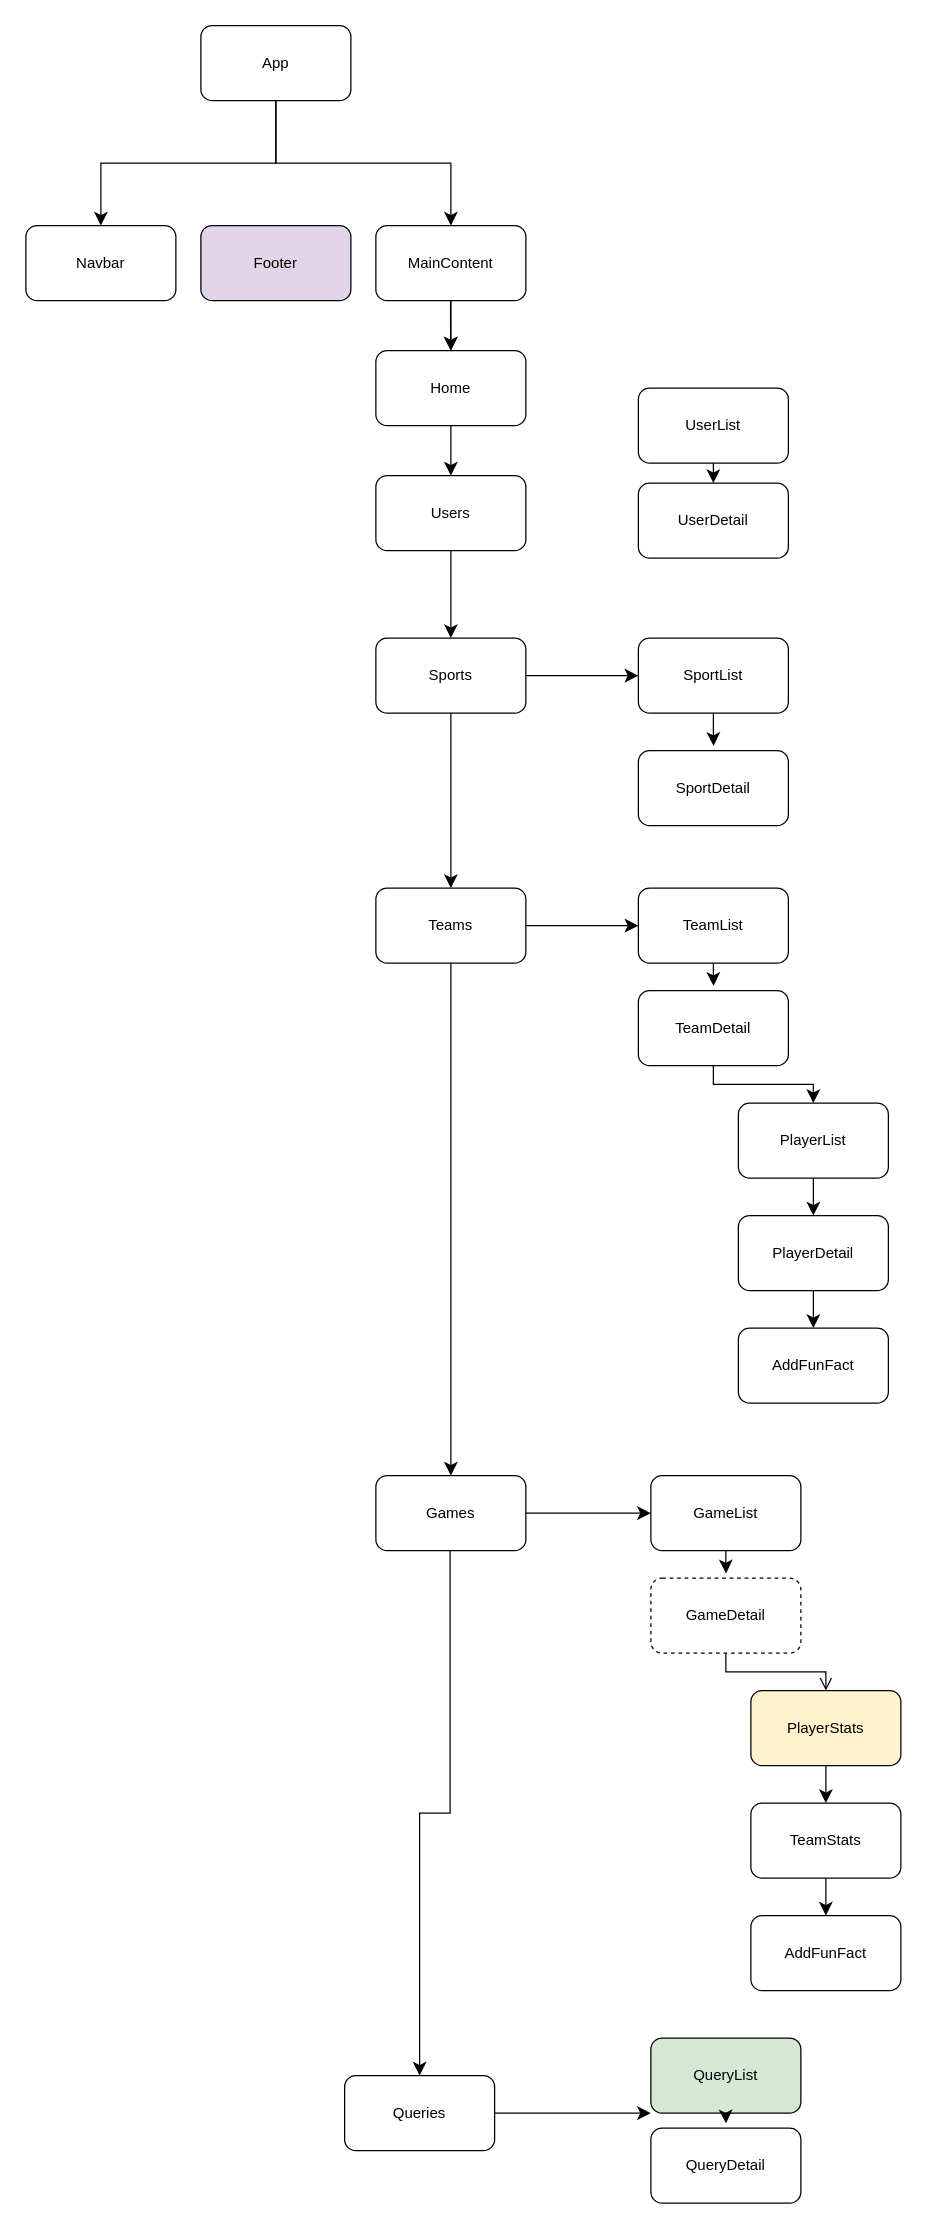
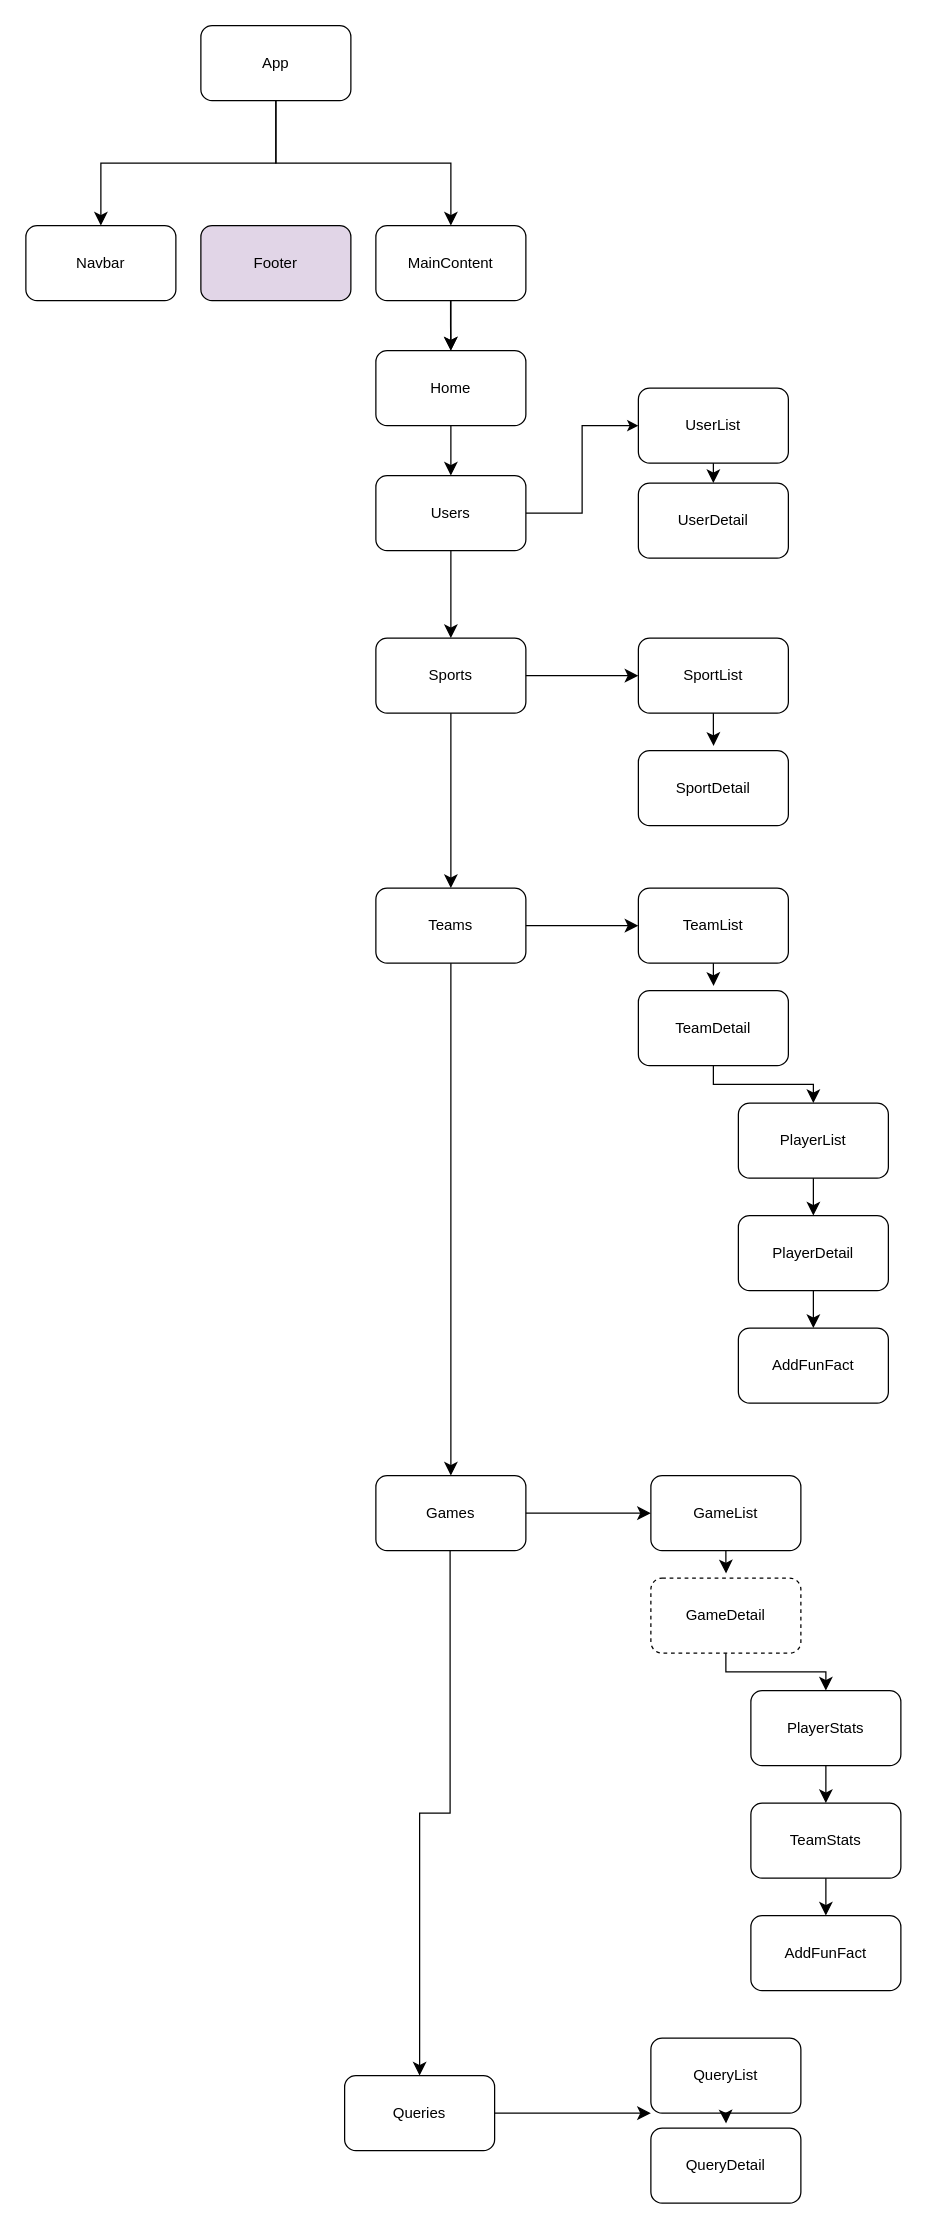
+ <mxCell id="21" style="edgeStyle=orthogonalEdgeStyle;rounded=0;orthogonalLoop=1;jettySize=auto;html=1;entryX=0;entryY=0.5;entryDx=0;entryDy=0;" edge="1" parent="1" source="22" target="10"><mxGeometry relative="1" as="geometry" /></mxCell>
- <mxCell id="43" value="" style="edgeStyle=elbowEdgeStyle;elbow=vertical;endArrow=open;html=1;curved=0;rounded=0;endSize=8;startSize=8;exitX=0.5;exitY=1;exitDx=0;exitDy=0;" edge="1" source="37" target="40" parent="1"><mxGeometry width="50" height="50" relative="1" as="geometry"><mxPoint x="590" y="1242" as="sourcePoint" /><mxPoint x="590" y="1268" as="targetPoint" /></mxGeometry></mxCell>
+ <mxCell id="43" value="" style="edgeStyle=elbowEdgeStyle;elbow=vertical;endArrow=classic;html=1;curved=0;rounded=0;endSize=8;startSize=8;exitX=0.5;exitY=1;exitDx=0;exitDy=0;" edge="1" source="37" target="40" parent="1"><mxGeometry width="50" height="50" relative="1" as="geometry"><mxPoint x="590" y="1242" as="sourcePoint" /><mxPoint x="590" y="1268" as="targetPoint" /></mxGeometry></mxCell>
- <mxCell id="40" value="PlayerStats" style="rounded=1;whiteSpace=wrap;html=1;fillColor=#fff2cc;" vertex="1" parent="1"><mxGeometry x="600" y="1352" width="120" height="60" as="geometry" /></mxCell>
+ <mxCell id="40" value="PlayerStats" style="rounded=1;whiteSpace=wrap;html=1;" vertex="1" parent="1"><mxGeometry x="600" y="1352" width="120" height="60" as="geometry" /></mxCell>
- <mxCell id="48" value="QueryList" style="rounded=1;whiteSpace=wrap;html=1;fillColor=#d5e8d4;" vertex="1" parent="1"><mxGeometry x="520" y="1630" width="120" height="60" as="geometry" /></mxCell>
+ <mxCell id="48" value="QueryList" style="rounded=1;whiteSpace=wrap;html=1;" vertex="1" parent="1"><mxGeometry x="520" y="1630" width="120" height="60" as="geometry" /></mxCell>
